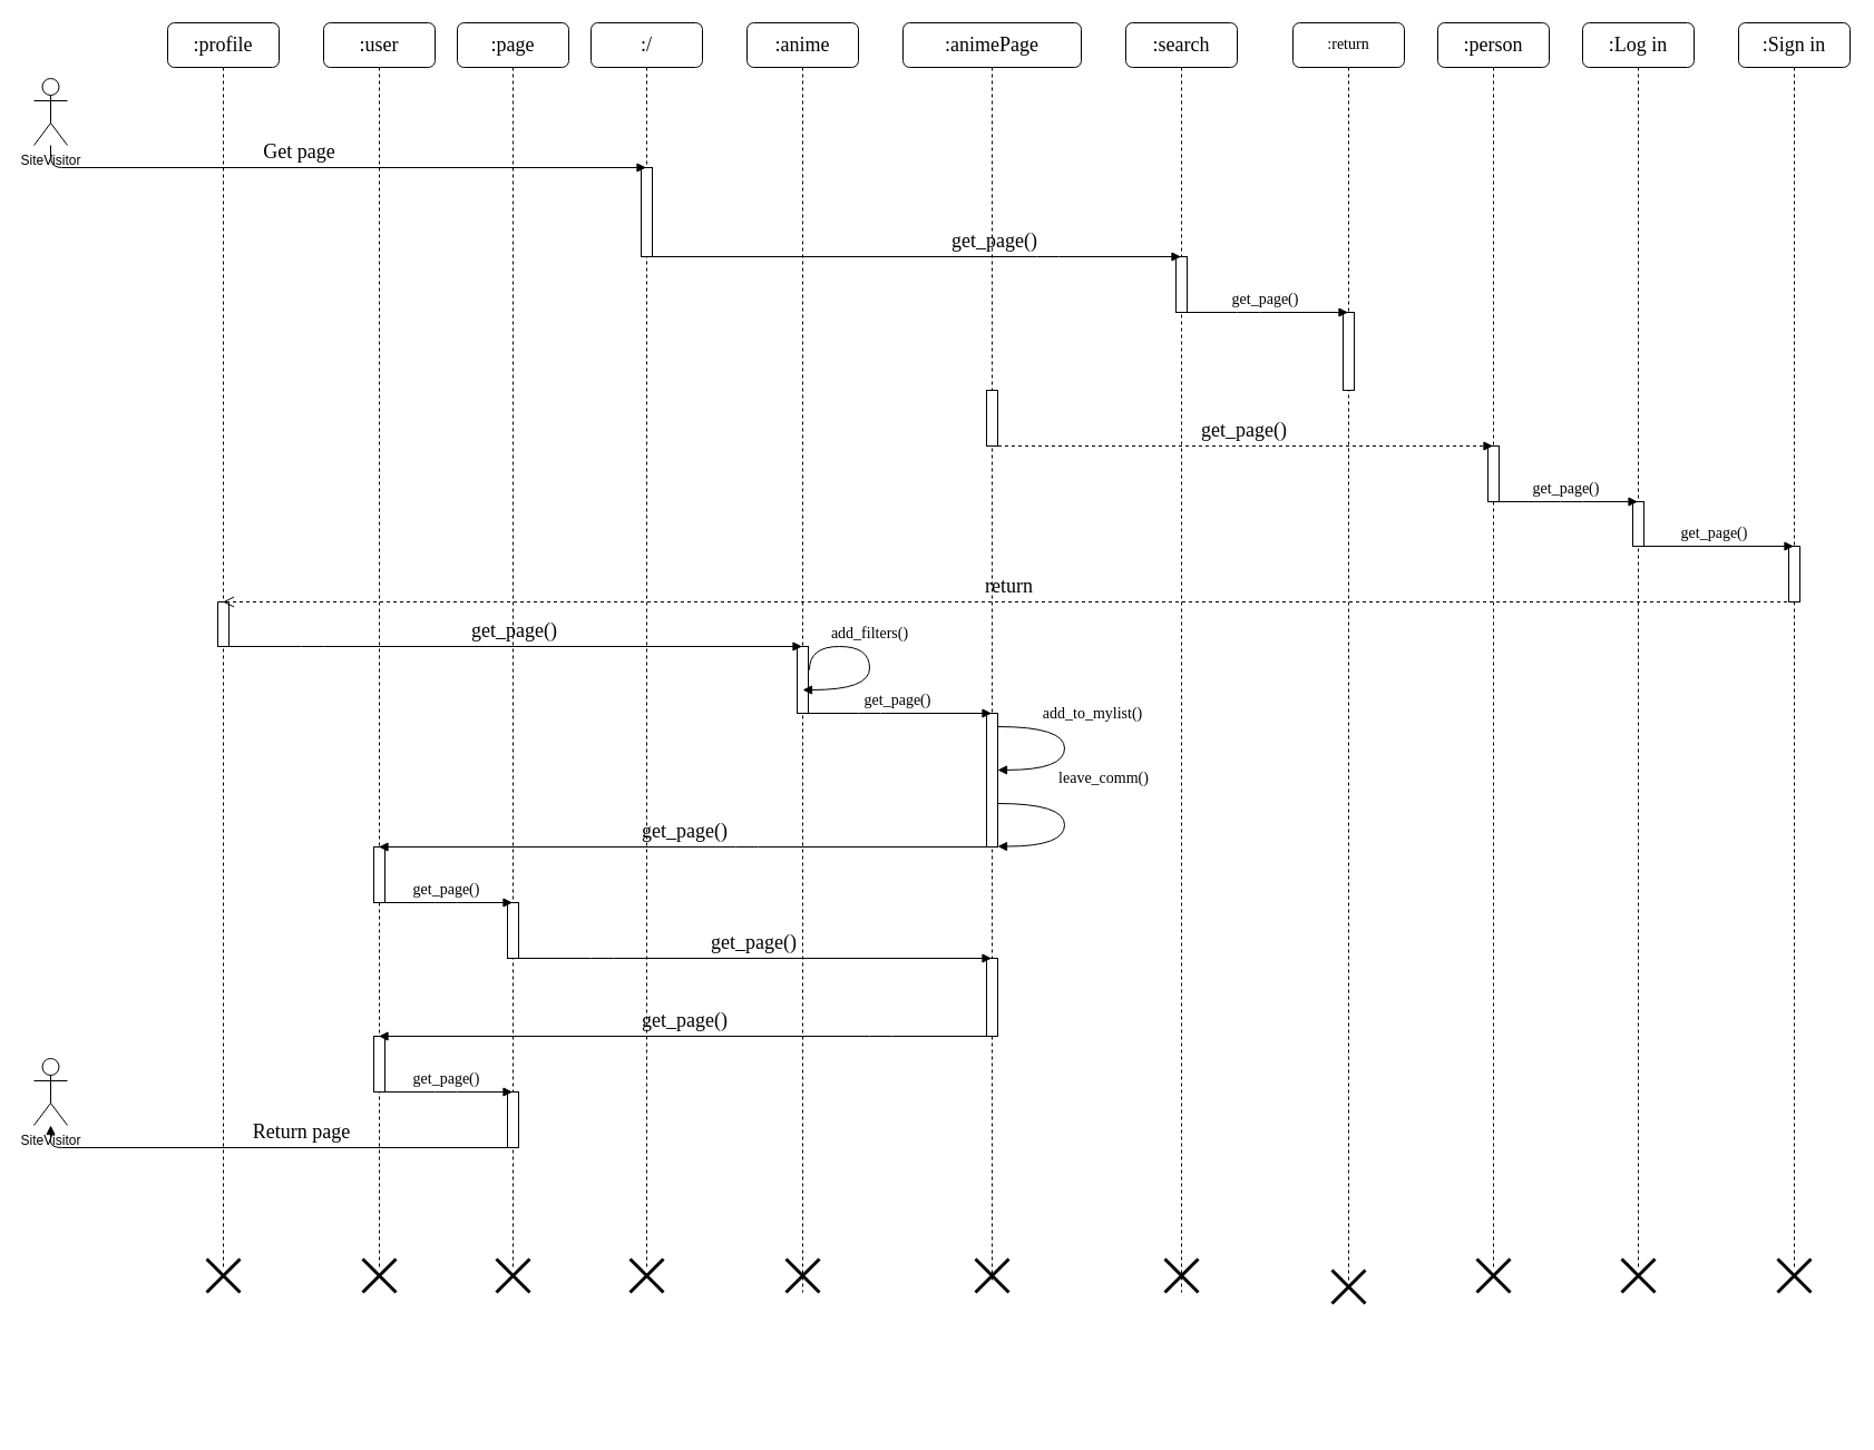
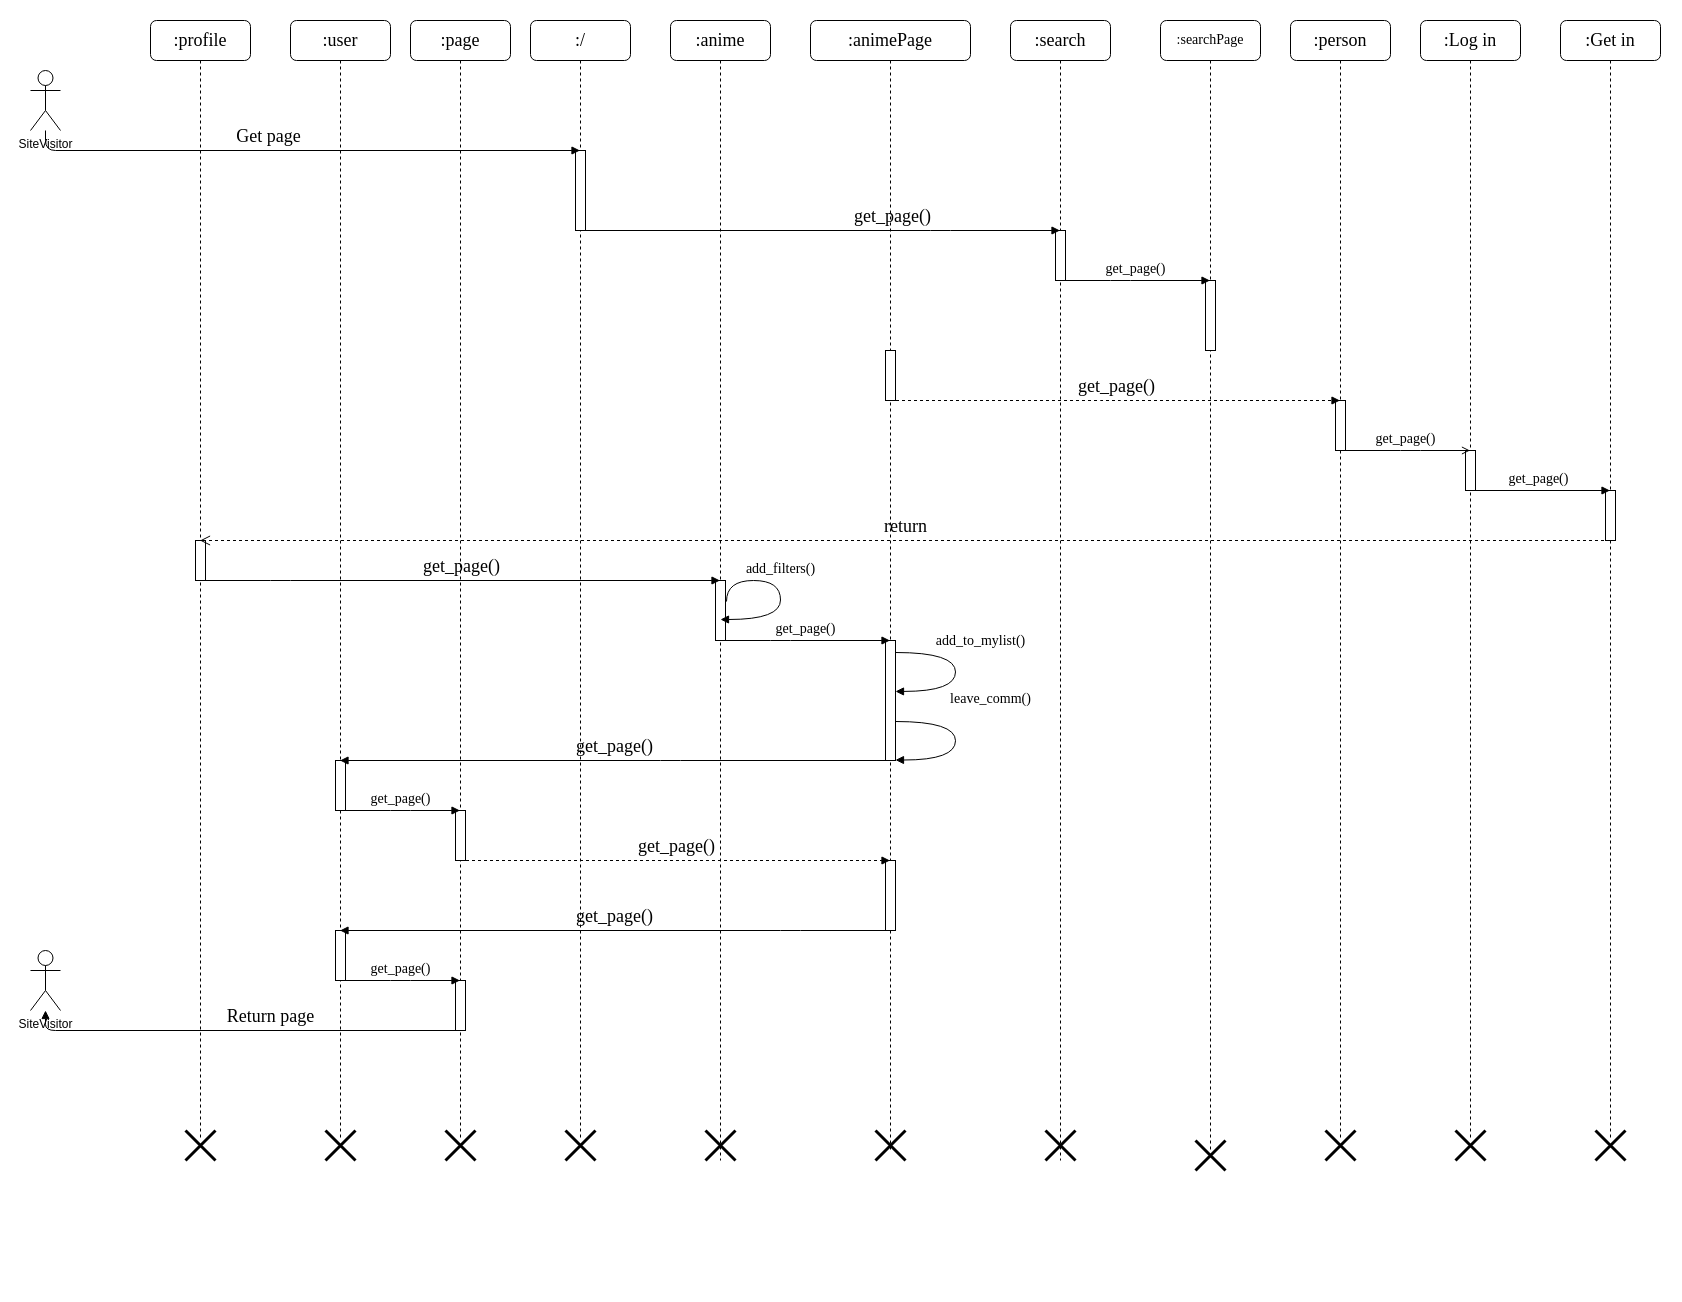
- <mxCell id="20" value="&lt;font style=&quot;font-size: 14px&quot;&gt;:return&lt;/font&gt;" style="shape=umlLifeline;perimeter=lifelinePerimeter;whiteSpace=wrap;html=1;container=1;collapsible=0;recursiveResize=0;outlineConnect=0;rounded=1;shadow=0;comic=0;labelBackgroundColor=none;strokeWidth=1;fontFamily=Verdana;fontSize=12;align=center;" parent="1" vertex="1"><mxGeometry x="1160" y="20" width="100" height="1130" as="geometry" /></mxCell>
+ <mxCell id="20" value="&lt;font style=&quot;font-size: 14px&quot;&gt;:searchPage&lt;/font&gt;" style="shape=umlLifeline;perimeter=lifelinePerimeter;whiteSpace=wrap;html=1;container=1;collapsible=0;recursiveResize=0;outlineConnect=0;rounded=1;shadow=0;comic=0;labelBackgroundColor=none;strokeWidth=1;fontFamily=Verdana;fontSize=12;align=center;" parent="1" vertex="1"><mxGeometry x="1160" y="20" width="100" height="1130" as="geometry" /></mxCell>
- <mxCell id="31" value="&lt;font style=&quot;font-size: 18px&quot;&gt;:Sign in&lt;/font&gt;" style="shape=umlLifeline;perimeter=lifelinePerimeter;whiteSpace=wrap;html=1;container=1;collapsible=0;recursiveResize=0;outlineConnect=0;rounded=1;shadow=0;comic=0;labelBackgroundColor=none;strokeWidth=1;fontFamily=Verdana;fontSize=12;align=center;" vertex="1" parent="1"><mxGeometry x="1560" y="20" width="100" height="1120" as="geometry" /></mxCell>
+ <mxCell id="31" value="&lt;font style=&quot;font-size: 18px&quot;&gt;:Get in&lt;/font&gt;" style="shape=umlLifeline;perimeter=lifelinePerimeter;whiteSpace=wrap;html=1;container=1;collapsible=0;recursiveResize=0;outlineConnect=0;rounded=1;shadow=0;comic=0;labelBackgroundColor=none;strokeWidth=1;fontFamily=Verdana;fontSize=12;align=center;" vertex="1" parent="1"><mxGeometry x="1560" y="20" width="100" height="1120" as="geometry" /></mxCell>
- <mxCell id="34" value="&lt;font style=&quot;font-size: 14px&quot;&gt;get_page()&lt;/font&gt;" style="html=1;verticalAlign=bottom;endArrow=block;labelBackgroundColor=none;fontFamily=Verdana;fontSize=12;edgeStyle=elbowEdgeStyle;elbow=vertical;" edge="1" parent="1" source="26" target="29"><mxGeometry x="0.004" relative="1" as="geometry"><mxPoint x="1400" y="450" as="sourcePoint" /><mxPoint x="1419.5" y="450" as="targetPoint" /><mxPoint as="offset" /><Array as="points"><mxPoint x="1410" y="450" /><mxPoint x="1520" y="450" /><mxPoint x="1470" y="380" /><mxPoint x="1500" y="450" /><mxPoint x="1400" y="400" /><mxPoint x="1280" y="450" /></Array></mxGeometry></mxCell>
+ <mxCell id="34" value="&lt;font style=&quot;font-size: 14px&quot;&gt;get_page()&lt;/font&gt;" style="html=1;verticalAlign=bottom;endArrow=open;labelBackgroundColor=none;fontFamily=Verdana;fontSize=12;edgeStyle=elbowEdgeStyle;elbow=vertical;" edge="1" parent="1" source="26" target="29"><mxGeometry x="0.004" relative="1" as="geometry"><mxPoint x="1400" y="450" as="sourcePoint" /><mxPoint x="1419.5" y="450" as="targetPoint" /><mxPoint as="offset" /><Array as="points"><mxPoint x="1410" y="450" /><mxPoint x="1520" y="450" /><mxPoint x="1470" y="380" /><mxPoint x="1500" y="450" /><mxPoint x="1400" y="400" /><mxPoint x="1280" y="450" /></Array></mxGeometry></mxCell>
- <mxCell id="48" value="&lt;font style=&quot;font-size: 18px&quot;&gt;get_page()&lt;/font&gt;" style="html=1;verticalAlign=bottom;endArrow=block;labelBackgroundColor=none;fontFamily=Verdana;fontSize=12;edgeStyle=elbowEdgeStyle;elbow=vertical;" edge="1" parent="1" source="39" target="10"><mxGeometry x="0.004" relative="1" as="geometry"><mxPoint x="464.824" y="910" as="sourcePoint" /><mxPoint x="585" y="910" as="targetPoint" /><mxPoint as="offset" /><Array as="points"><mxPoint x="540" y="860" /><mxPoint x="540" y="890" /><mxPoint x="545.5" y="780" /><mxPoint x="535.5" y="910" /></Array></mxGeometry></mxCell>
+ <mxCell id="48" value="&lt;font style=&quot;font-size: 18px&quot;&gt;get_page()&lt;/font&gt;" style="html=1;verticalAlign=bottom;endArrow=block;labelBackgroundColor=none;fontFamily=Verdana;fontSize=12;edgeStyle=elbowEdgeStyle;elbow=vertical;dashed=1;" edge="1" parent="1" source="39" target="10"><mxGeometry x="0.004" relative="1" as="geometry"><mxPoint x="464.824" y="910" as="sourcePoint" /><mxPoint x="585" y="910" as="targetPoint" /><mxPoint as="offset" /><Array as="points"><mxPoint x="540" y="860" /><mxPoint x="540" y="890" /><mxPoint x="545.5" y="780" /><mxPoint x="535.5" y="910" /></Array></mxGeometry></mxCell>
